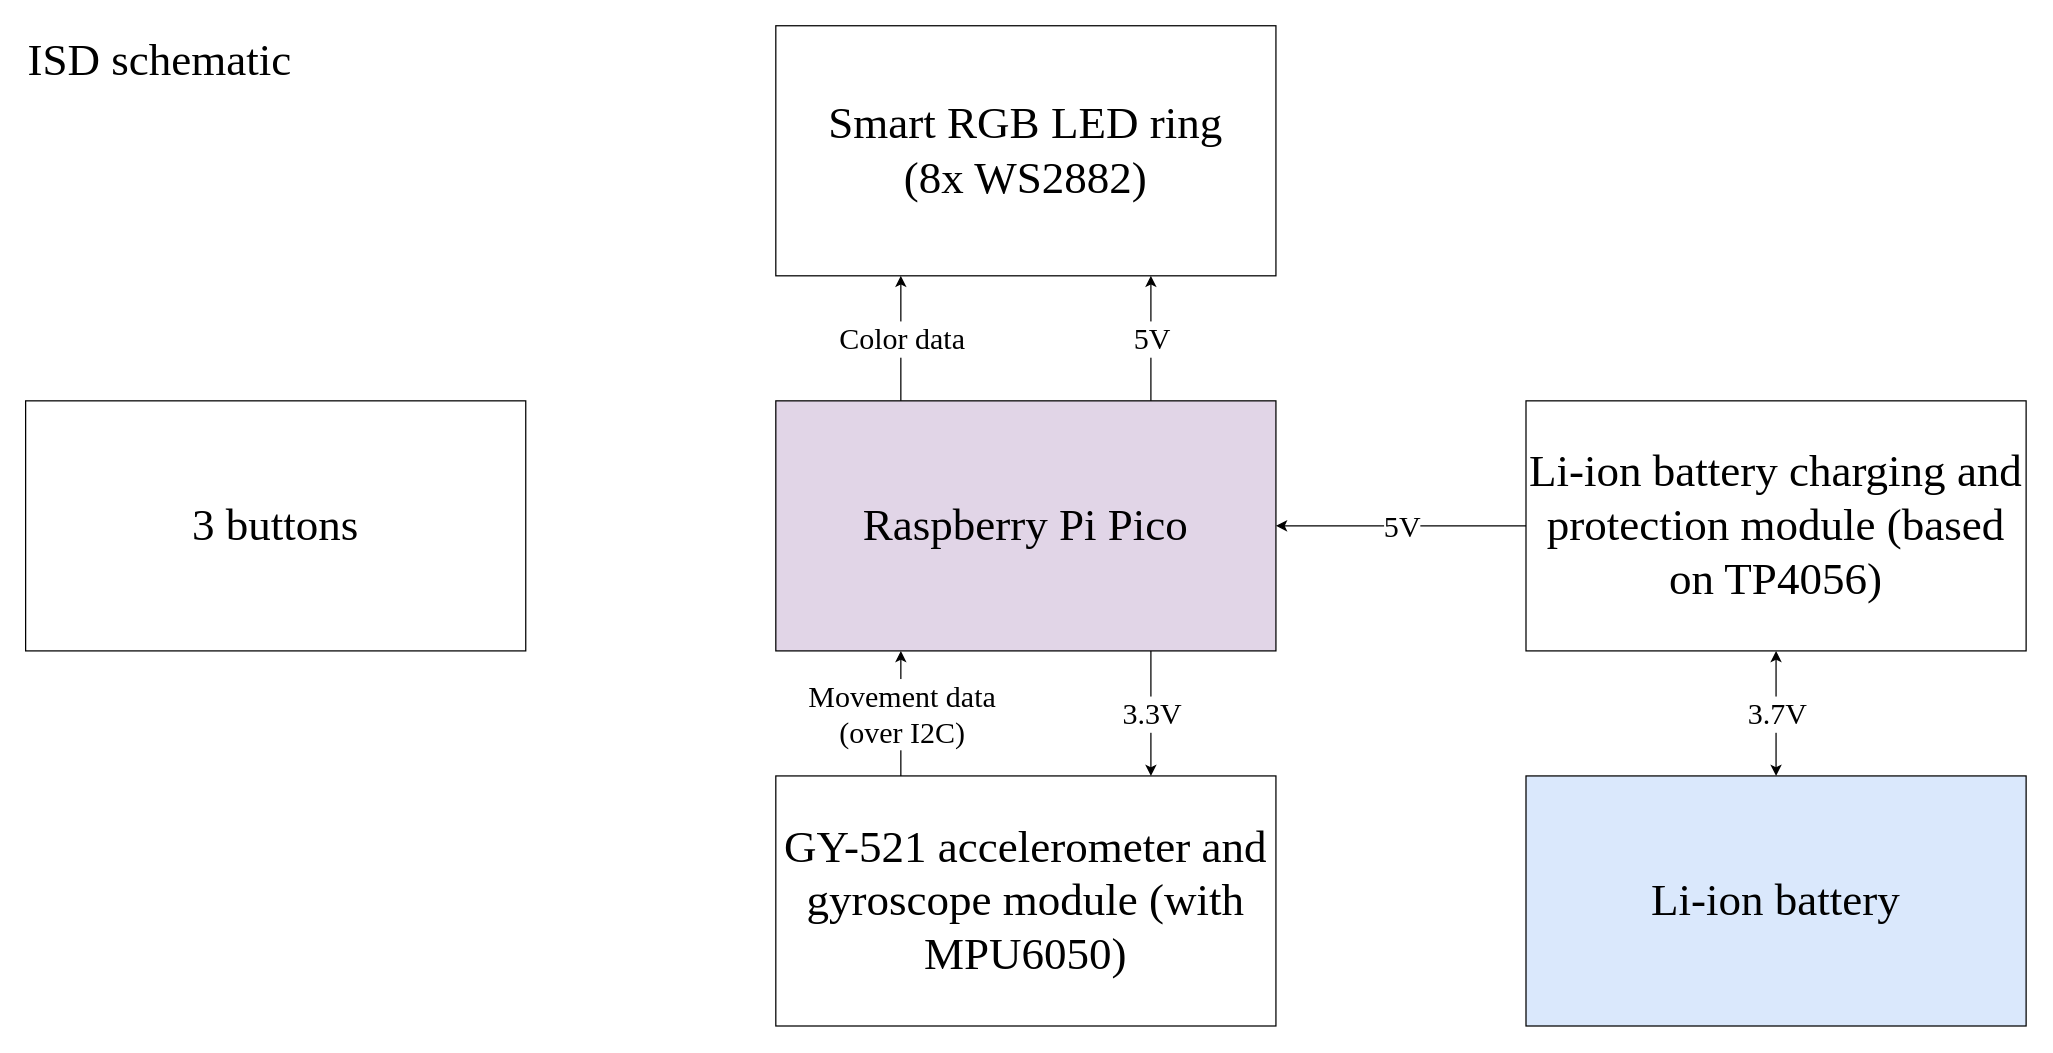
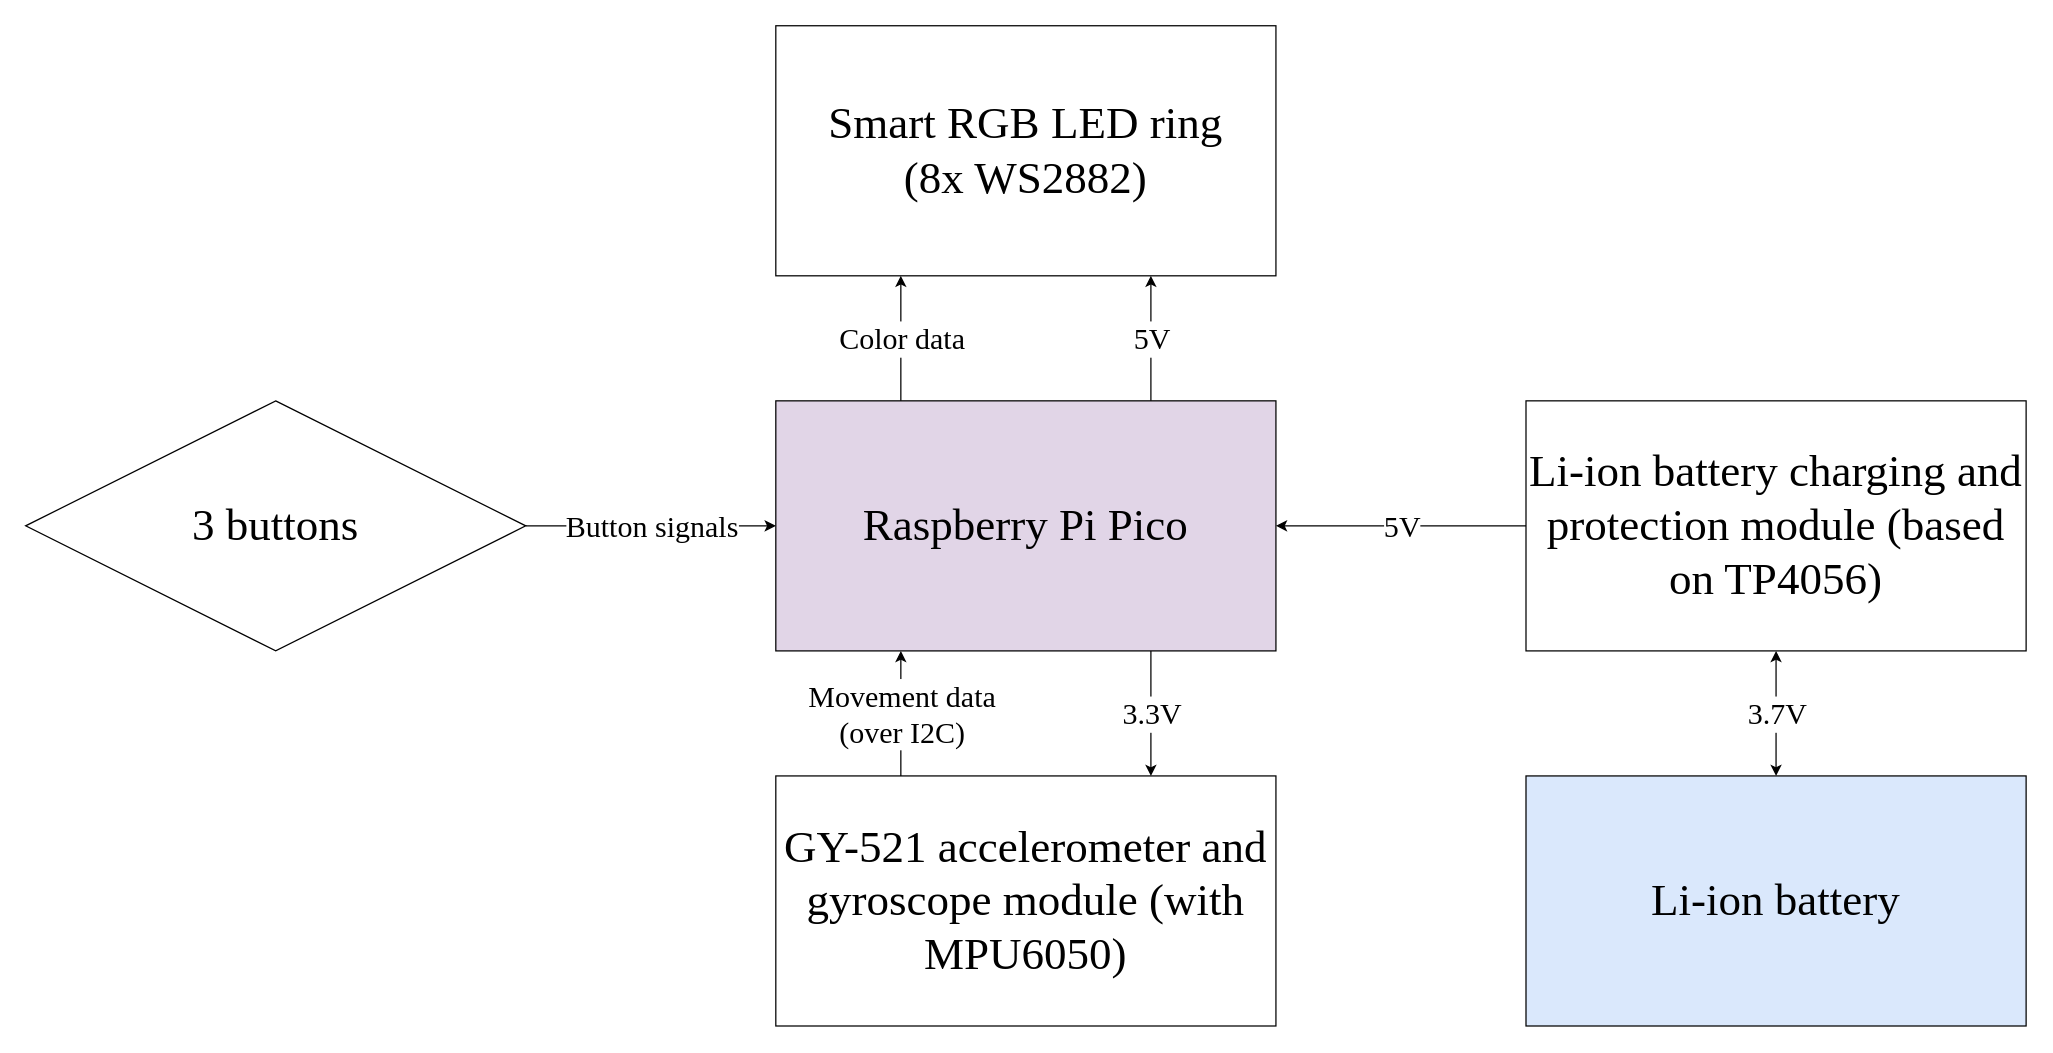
- <mxCell id="22" value="&lt;div align=&quot;left&quot;&gt;&lt;font style=&quot;font-size: 36px;&quot; face=&quot;Tahoma&quot;&gt;ISD schematic&lt;/font&gt;&lt;/div&gt;&lt;div align=&quot;left&quot;&gt;&lt;font style=&quot;font-size: 36px;&quot; face=&quot;Tahoma&quot;&gt;&lt;br&gt;&lt;/font&gt;&lt;/div&gt;" style="text;html=1;strokeColor=none;fillColor=none;align=left;verticalAlign=middle;whiteSpace=wrap;rounded=0;" vertex="1" parent="1"><mxGeometry x="20" y="20" width="375" height="100" as="geometry" /></mxCell>
- <mxCell id="7" value="&lt;font style=&quot;font-size: 36px;&quot; face=&quot;Tahoma&quot;&gt;3 buttons&lt;br&gt;&lt;/font&gt;" style="rounded=0;whiteSpace=wrap;html=1;strokeColor=#000000;" vertex="1" parent="1"><mxGeometry x="20" y="320" width="400" height="200" as="geometry" /></mxCell>
+ <mxCell id="7" value="&lt;font style=&quot;font-size: 36px;&quot; face=&quot;Tahoma&quot;&gt;3 buttons&lt;br&gt;&lt;/font&gt;" style="rhombus;whiteSpace=wrap;html=1;strokeColor=#000000;" vertex="1" parent="1"><mxGeometry x="20" y="320" width="400" height="200" as="geometry" /></mxCell>
+ <mxCell id="20" value="" style="endArrow=classic;html=1;rounded=0;exitX=1;exitY=0.5;exitDx=0;exitDy=0;entryX=0;entryY=0.5;entryDx=0;entryDy=0;" edge="1" parent="1" source="7" target="2"><mxGeometry relative="1" as="geometry"><mxPoint x="945" y="545" as="sourcePoint" /><mxPoint x="945" y="695" as="targetPoint" /></mxGeometry></mxCell>
+ <mxCell id="21" value="&lt;font style=&quot;font-size: 24px;&quot; face=&quot;Tahoma&quot;&gt;Button signals&lt;/font&gt;" style="edgeLabel;resizable=0;html=1;align=center;verticalAlign=middle;" connectable="0" vertex="1" parent="20"><mxGeometry relative="1" as="geometry" /></mxCell>
